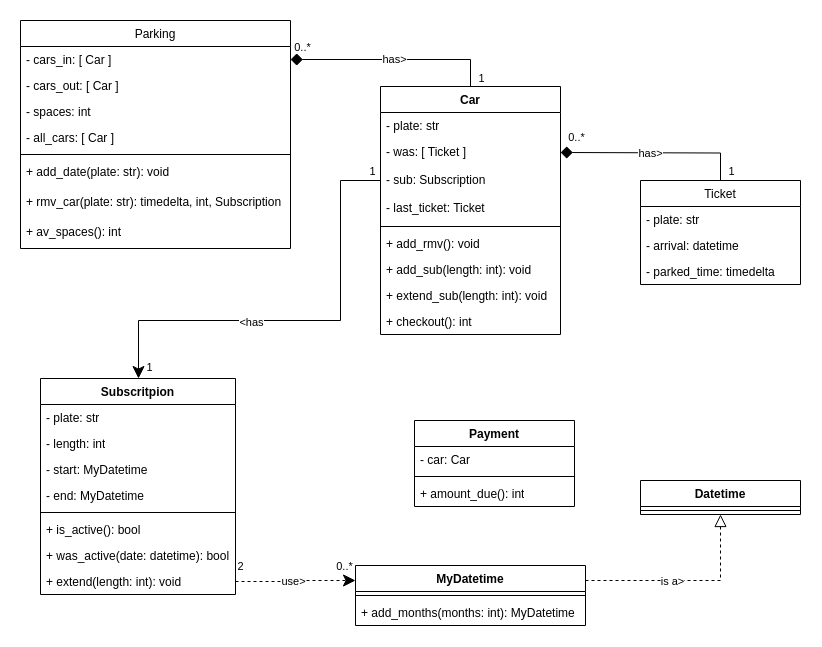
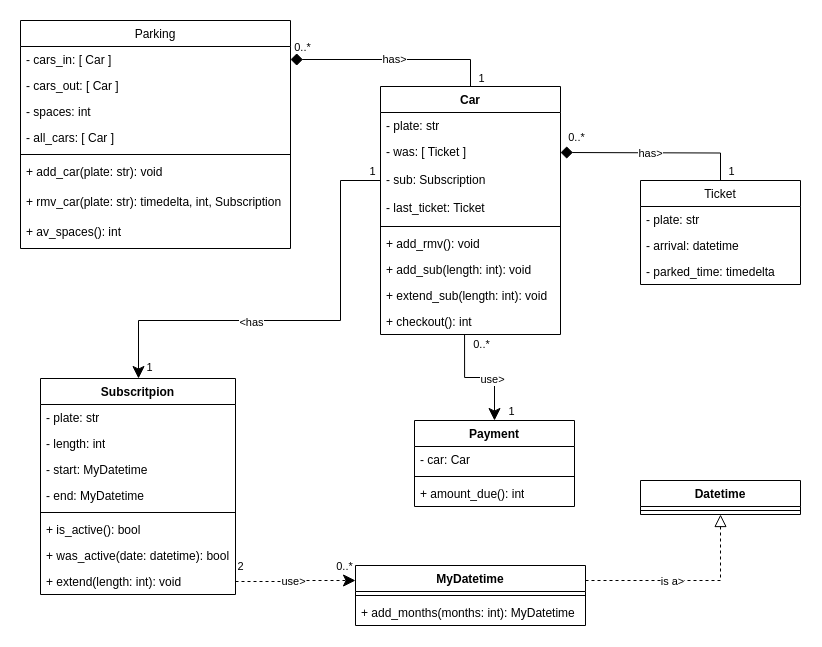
- <mxCell id="8" value="+ add_date(plate: str): void" style="text;align=left;verticalAlign=top;spacingLeft=4;spacingRight=4;overflow=hidden;rotatable=0;points=[[0,0.5],[1,0.5]];portConstraint=eastwest;" parent="2" vertex="1"><mxGeometry y="138" width="270" height="30" as="geometry" /></mxCell>
+ <mxCell id="8" value="+ add_car(plate: str): void" style="text;align=left;verticalAlign=top;spacingLeft=4;spacingRight=4;overflow=hidden;rotatable=0;points=[[0,0.5],[1,0.5]];portConstraint=eastwest;" parent="2" vertex="1"><mxGeometry y="138" width="270" height="30" as="geometry" /></mxCell>
+ <mxCell id="60" style="edgeStyle=orthogonalEdgeStyle;rounded=0;orthogonalLoop=1;jettySize=auto;html=1;exitX=0.5;exitY=0;exitDx=0;exitDy=0;entryX=0.467;entryY=1.012;entryDx=0;entryDy=0;entryPerimeter=0;endArrow=none;endFill=0;startArrow=classic;startFill=1;startSize=10;" parent="1" source="41" target="27" edge="1"><mxGeometry relative="1" as="geometry" /></mxCell>
+ <mxCell id="61" value="use&amp;gt;" style="edgeLabel;html=1;align=center;verticalAlign=middle;resizable=0;points=[];" parent="60" vertex="1" connectable="0"><mxGeometry x="-0.2" y="1" relative="1" as="geometry"><mxPoint as="offset" /></mxGeometry></mxCell>
+ <mxCell id="62" value="0..*" style="edgeLabel;html=1;align=center;verticalAlign=middle;resizable=0;points=[];" parent="60" vertex="1" connectable="0"><mxGeometry x="0.643" y="-1" relative="1" as="geometry"><mxPoint x="15" y="-11" as="offset" /></mxGeometry></mxCell>
+ <mxCell id="63" value="1" style="edgeLabel;html=1;align=center;verticalAlign=middle;resizable=0;points=[];" parent="60" vertex="1" connectable="0"><mxGeometry x="-0.723" y="-2" relative="1" as="geometry"><mxPoint x="14" y="6" as="offset" /></mxGeometry></mxCell>
